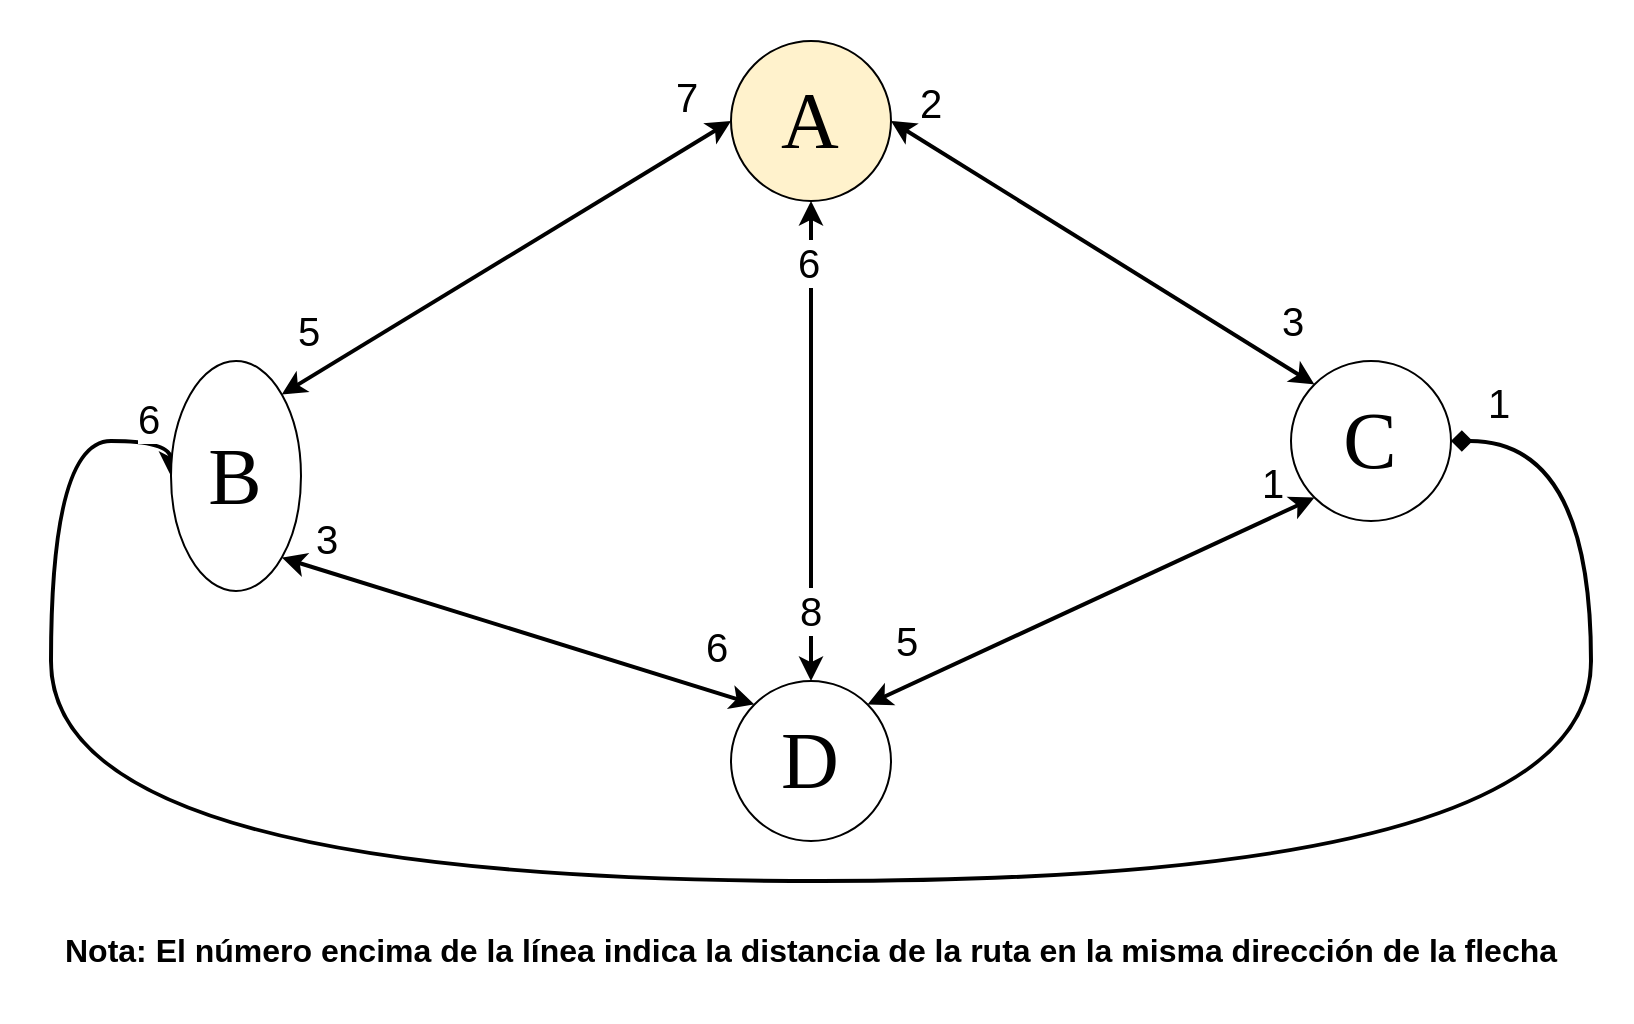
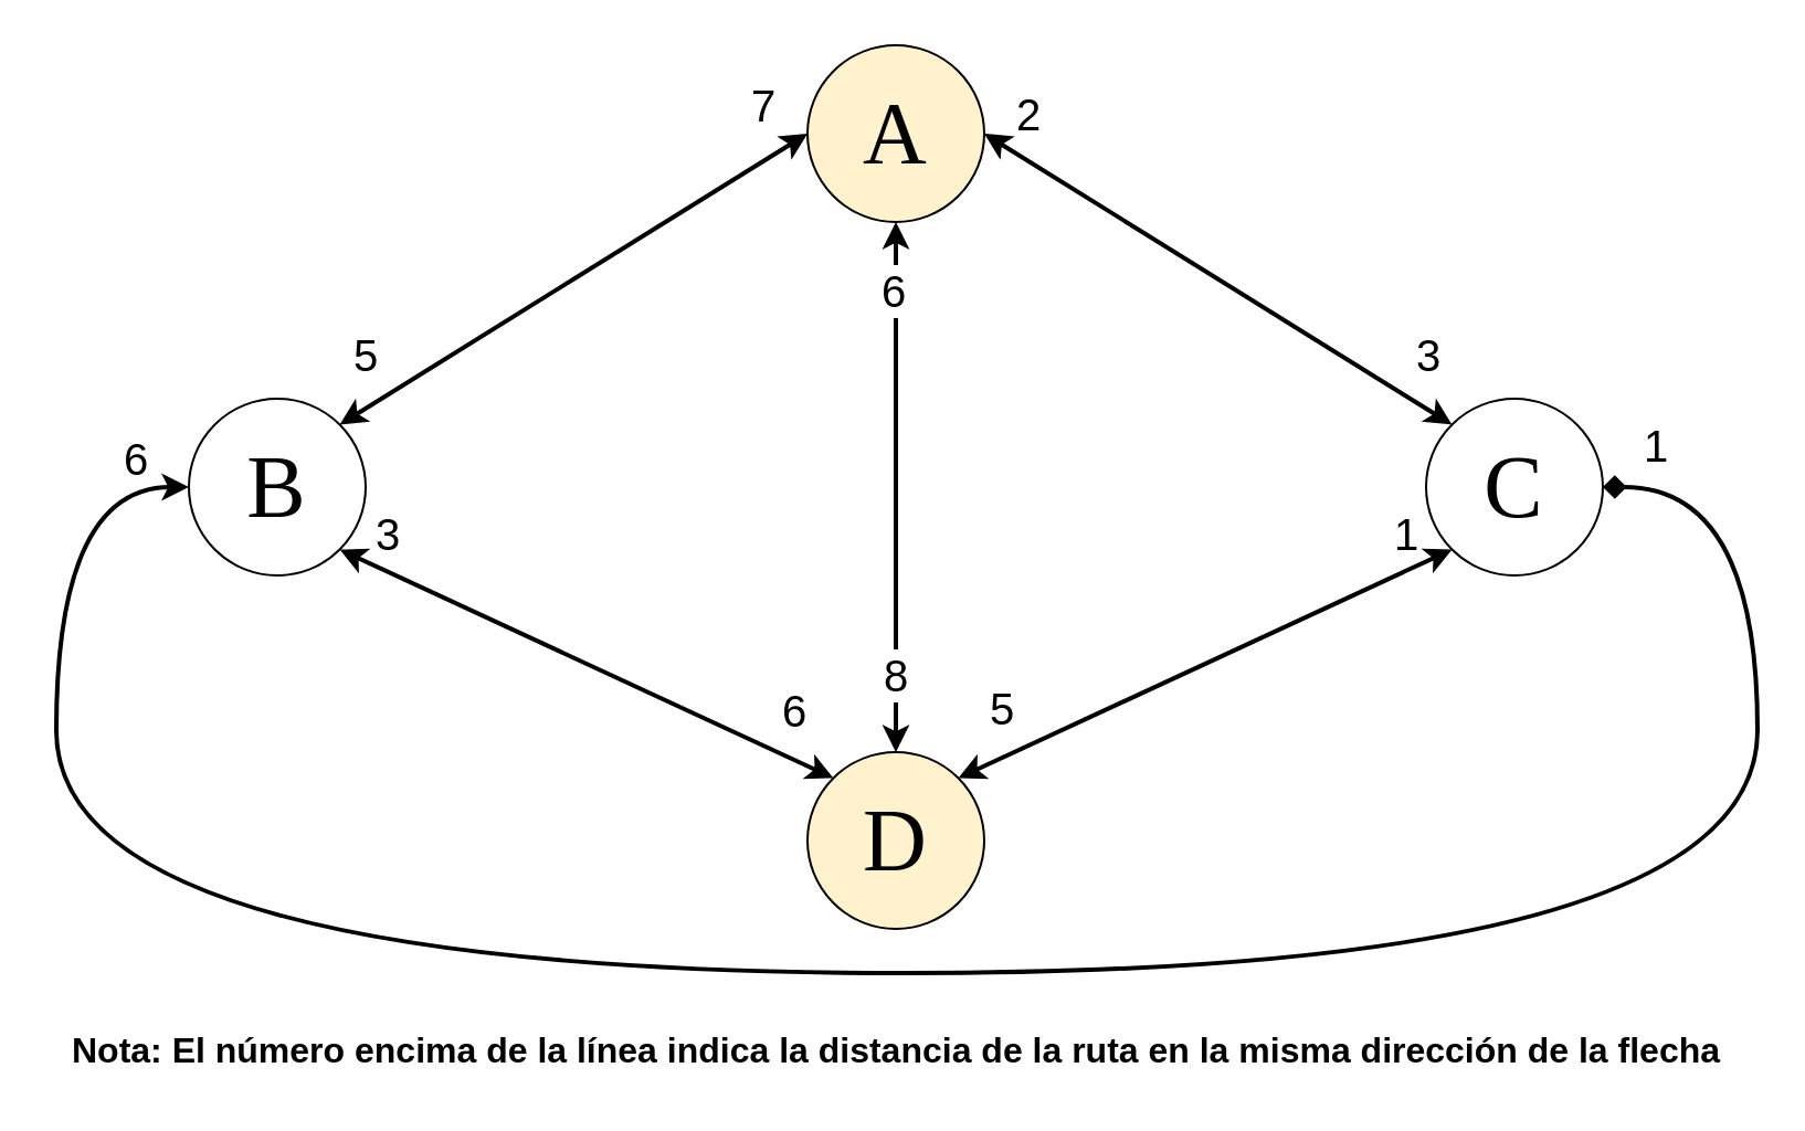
- <mxCell id="19" value="B" style="ellipse;whiteSpace=wrap;html=1;aspect=fixed;fontSize=40;fontFamily=Tahoma;" vertex="1" parent="1"><mxGeometry x="85" y="180" width="65" height="115" as="geometry" /></mxCell>
+ <mxCell id="19" value="B" style="ellipse;whiteSpace=wrap;html=1;aspect=fixed;fontSize=40;fontFamily=Tahoma;" vertex="1" parent="1"><mxGeometry x="85" y="180" width="80" height="80" as="geometry" /></mxCell>
- <mxCell id="23" value="D" style="ellipse;whiteSpace=wrap;html=1;aspect=fixed;fontSize=40;fontFamily=Tahoma;" vertex="1" parent="1"><mxGeometry x="365" y="340" width="80" height="80" as="geometry" /></mxCell>
+ <mxCell id="23" value="D" style="ellipse;whiteSpace=wrap;html=1;aspect=fixed;fontSize=40;fontFamily=Tahoma;fillColor=#fff2cc;" vertex="1" parent="1"><mxGeometry x="365" y="340" width="80" height="80" as="geometry" /></mxCell>
